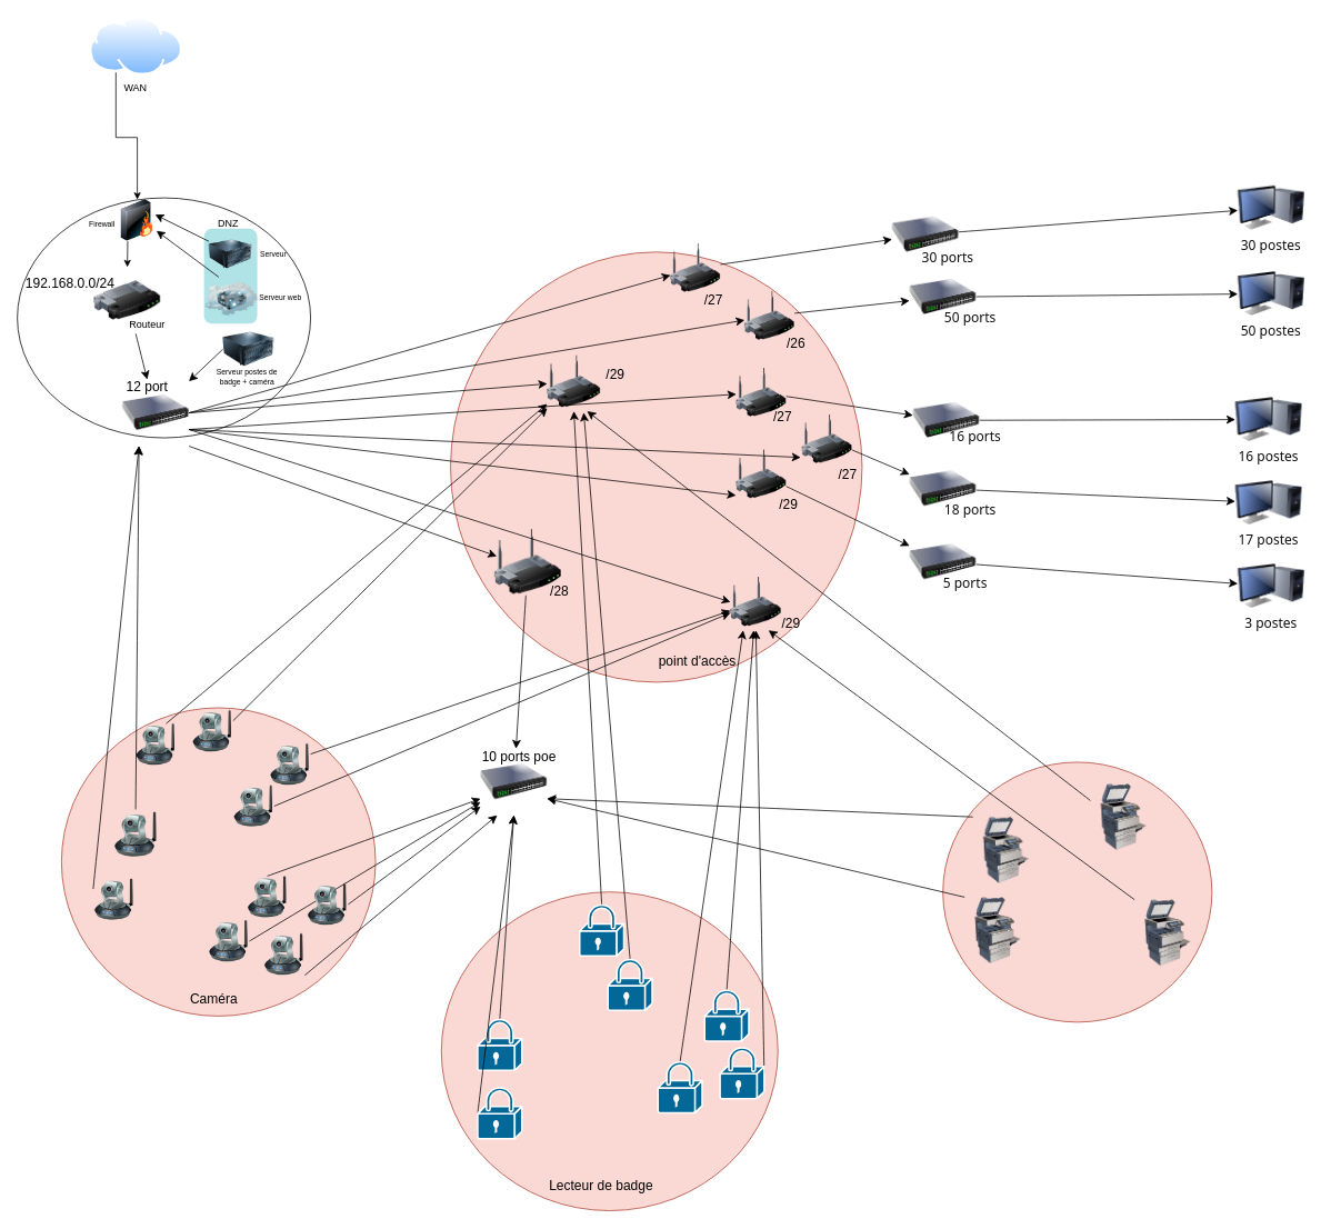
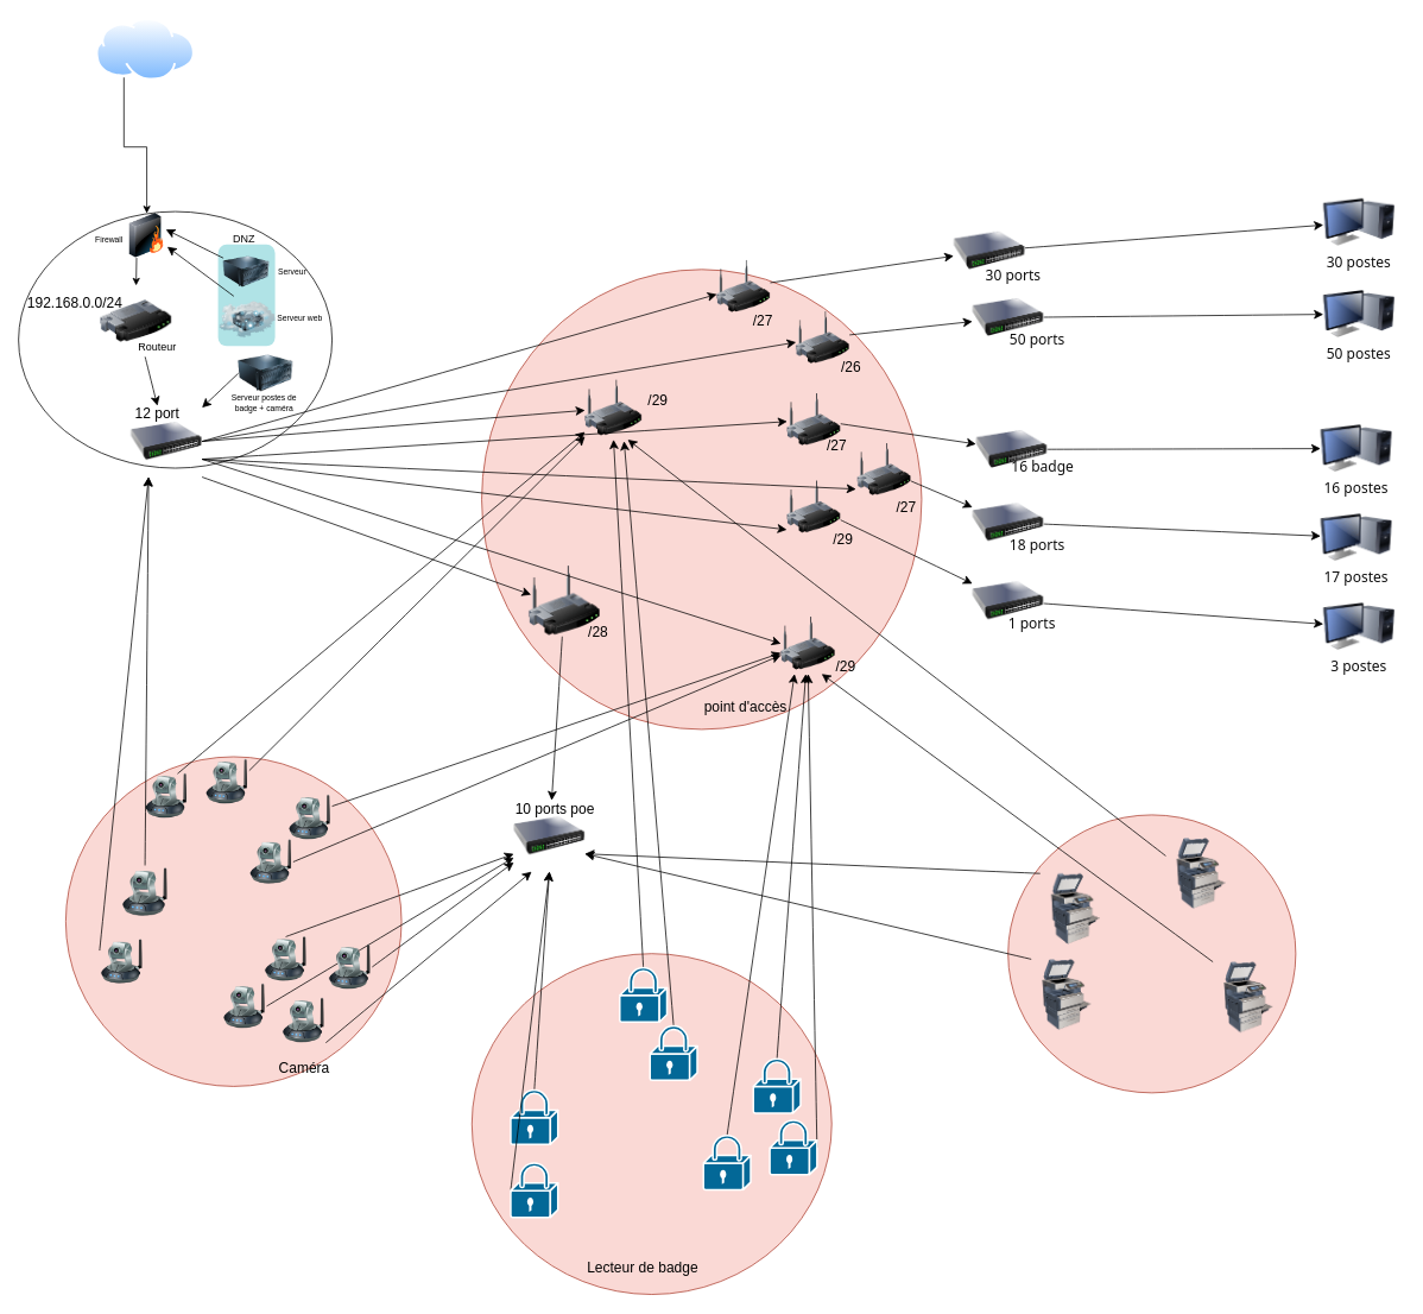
- <mxCell id="69" value="WAN" style="text;strokeColor=none;align=center;fillColor=none;html=1;verticalAlign=middle;whiteSpace=wrap;rounded=0;" vertex="1" parent="67"><mxGeometry x="25" y="70" width="60" height="30" as="geometry" /></mxCell>
- <mxCell id="121" value="&lt;span style=&quot;color: rgb(13, 13, 13); font-family: Söhne, ui-sans-serif, system-ui, -apple-system, &amp;quot;Segoe UI&amp;quot;, Roboto, Ubuntu, Cantarell, &amp;quot;Noto Sans&amp;quot;, sans-serif, &amp;quot;Helvetica Neue&amp;quot;, Arial, &amp;quot;Apple Color Emoji&amp;quot;, &amp;quot;Segoe UI Emoji&amp;quot;, &amp;quot;Segoe UI Symbol&amp;quot;, &amp;quot;Noto Color Emoji&amp;quot;; font-size: 16px; text-align: start; white-space-collapse: preserve;&quot;&gt;16&lt;/span&gt;&lt;span style=&quot;color: rgb(13, 13, 13); font-family: Söhne, ui-sans-serif, system-ui, -apple-system, &amp;quot;Segoe UI&amp;quot;, Roboto, Ubuntu, Cantarell, &amp;quot;Noto Sans&amp;quot;, sans-serif, &amp;quot;Helvetica Neue&amp;quot;, Arial, &amp;quot;Apple Color Emoji&amp;quot;, &amp;quot;Segoe UI Emoji&amp;quot;, &amp;quot;Segoe UI Symbol&amp;quot;, &amp;quot;Noto Color Emoji&amp;quot;; font-size: 16px; text-align: start; white-space-collapse: preserve;&quot;&gt; ports&lt;/span&gt;" style="text;strokeColor=none;align=center;fillColor=none;html=1;verticalAlign=middle;whiteSpace=wrap;rounded=0;labelBackgroundColor=none;" vertex="1" parent="119"><mxGeometry x="25" y="43.78" width="100" height="30" as="geometry" /></mxCell>
+ <mxCell id="121" value="&lt;span style=&quot;color: rgb(13, 13, 13); font-family: Söhne, ui-sans-serif, system-ui, -apple-system, &amp;quot;Segoe UI&amp;quot;, Roboto, Ubuntu, Cantarell, &amp;quot;Noto Sans&amp;quot;, sans-serif, &amp;quot;Helvetica Neue&amp;quot;, Arial, &amp;quot;Apple Color Emoji&amp;quot;, &amp;quot;Segoe UI Emoji&amp;quot;, &amp;quot;Segoe UI Symbol&amp;quot;, &amp;quot;Noto Color Emoji&amp;quot;; font-size: 16px; text-align: start; white-space-collapse: preserve;&quot;&gt;16&lt;/span&gt;&lt;span style=&quot;color: rgb(13, 13, 13); font-family: Söhne, ui-sans-serif, system-ui, -apple-system, &amp;quot;Segoe UI&amp;quot;, Roboto, Ubuntu, Cantarell, &amp;quot;Noto Sans&amp;quot;, sans-serif, &amp;quot;Helvetica Neue&amp;quot;, Arial, &amp;quot;Apple Color Emoji&amp;quot;, &amp;quot;Segoe UI Emoji&amp;quot;, &amp;quot;Segoe UI Symbol&amp;quot;, &amp;quot;Noto Color Emoji&amp;quot;; font-size: 16px; text-align: start; white-space-collapse: preserve;&quot;&gt; badge&lt;/span&gt;" style="text;strokeColor=none;align=center;fillColor=none;html=1;verticalAlign=middle;whiteSpace=wrap;rounded=0;labelBackgroundColor=none;" vertex="1" parent="119"><mxGeometry x="25" y="43.78" width="100" height="30" as="geometry" /></mxCell>
- <mxCell id="127" value="&lt;span style=&quot;color: rgb(13, 13, 13); font-family: Söhne, ui-sans-serif, system-ui, -apple-system, &amp;quot;Segoe UI&amp;quot;, Roboto, Ubuntu, Cantarell, &amp;quot;Noto Sans&amp;quot;, sans-serif, &amp;quot;Helvetica Neue&amp;quot;, Arial, &amp;quot;Apple Color Emoji&amp;quot;, &amp;quot;Segoe UI Emoji&amp;quot;, &amp;quot;Segoe UI Symbol&amp;quot;, &amp;quot;Noto Color Emoji&amp;quot;; font-size: 16px; text-align: start; white-space-collapse: preserve;&quot;&gt;5 ports&lt;/span&gt;" style="text;strokeColor=none;align=center;fillColor=none;html=1;verticalAlign=middle;whiteSpace=wrap;rounded=0;labelBackgroundColor=none;" vertex="1" parent="125"><mxGeometry x="17" y="50" width="100" height="30" as="geometry" /></mxCell>
+ <mxCell id="127" value="&lt;span style=&quot;color: rgb(13, 13, 13); font-family: Söhne, ui-sans-serif, system-ui, -apple-system, &amp;quot;Segoe UI&amp;quot;, Roboto, Ubuntu, Cantarell, &amp;quot;Noto Sans&amp;quot;, sans-serif, &amp;quot;Helvetica Neue&amp;quot;, Arial, &amp;quot;Apple Color Emoji&amp;quot;, &amp;quot;Segoe UI Emoji&amp;quot;, &amp;quot;Segoe UI Symbol&amp;quot;, &amp;quot;Noto Color Emoji&amp;quot;; font-size: 16px; text-align: start; white-space-collapse: preserve;&quot;&gt;1 ports&lt;/span&gt;" style="text;strokeColor=none;align=center;fillColor=none;html=1;verticalAlign=middle;whiteSpace=wrap;rounded=0;labelBackgroundColor=none;" vertex="1" parent="125"><mxGeometry x="17" y="50" width="100" height="30" as="geometry" /></mxCell>
- <mxCell id="118" value="Caméra" style="text;strokeColor=none;align=center;fillColor=none;html=1;verticalAlign=middle;whiteSpace=wrap;rounded=0;fontSize=16;" vertex="1" parent="1"><mxGeometry x="226.002" y="1183.002" width="60" height="30" as="geometry" /></mxCell>
+ <mxCell id="118" value="Caméra" style="text;strokeColor=none;align=center;fillColor=none;html=1;verticalAlign=middle;whiteSpace=wrap;rounded=0;fontSize=16;" vertex="1" parent="1"><mxGeometry x="311.002" y="1183.002" width="60" height="30" as="geometry" /></mxCell>
